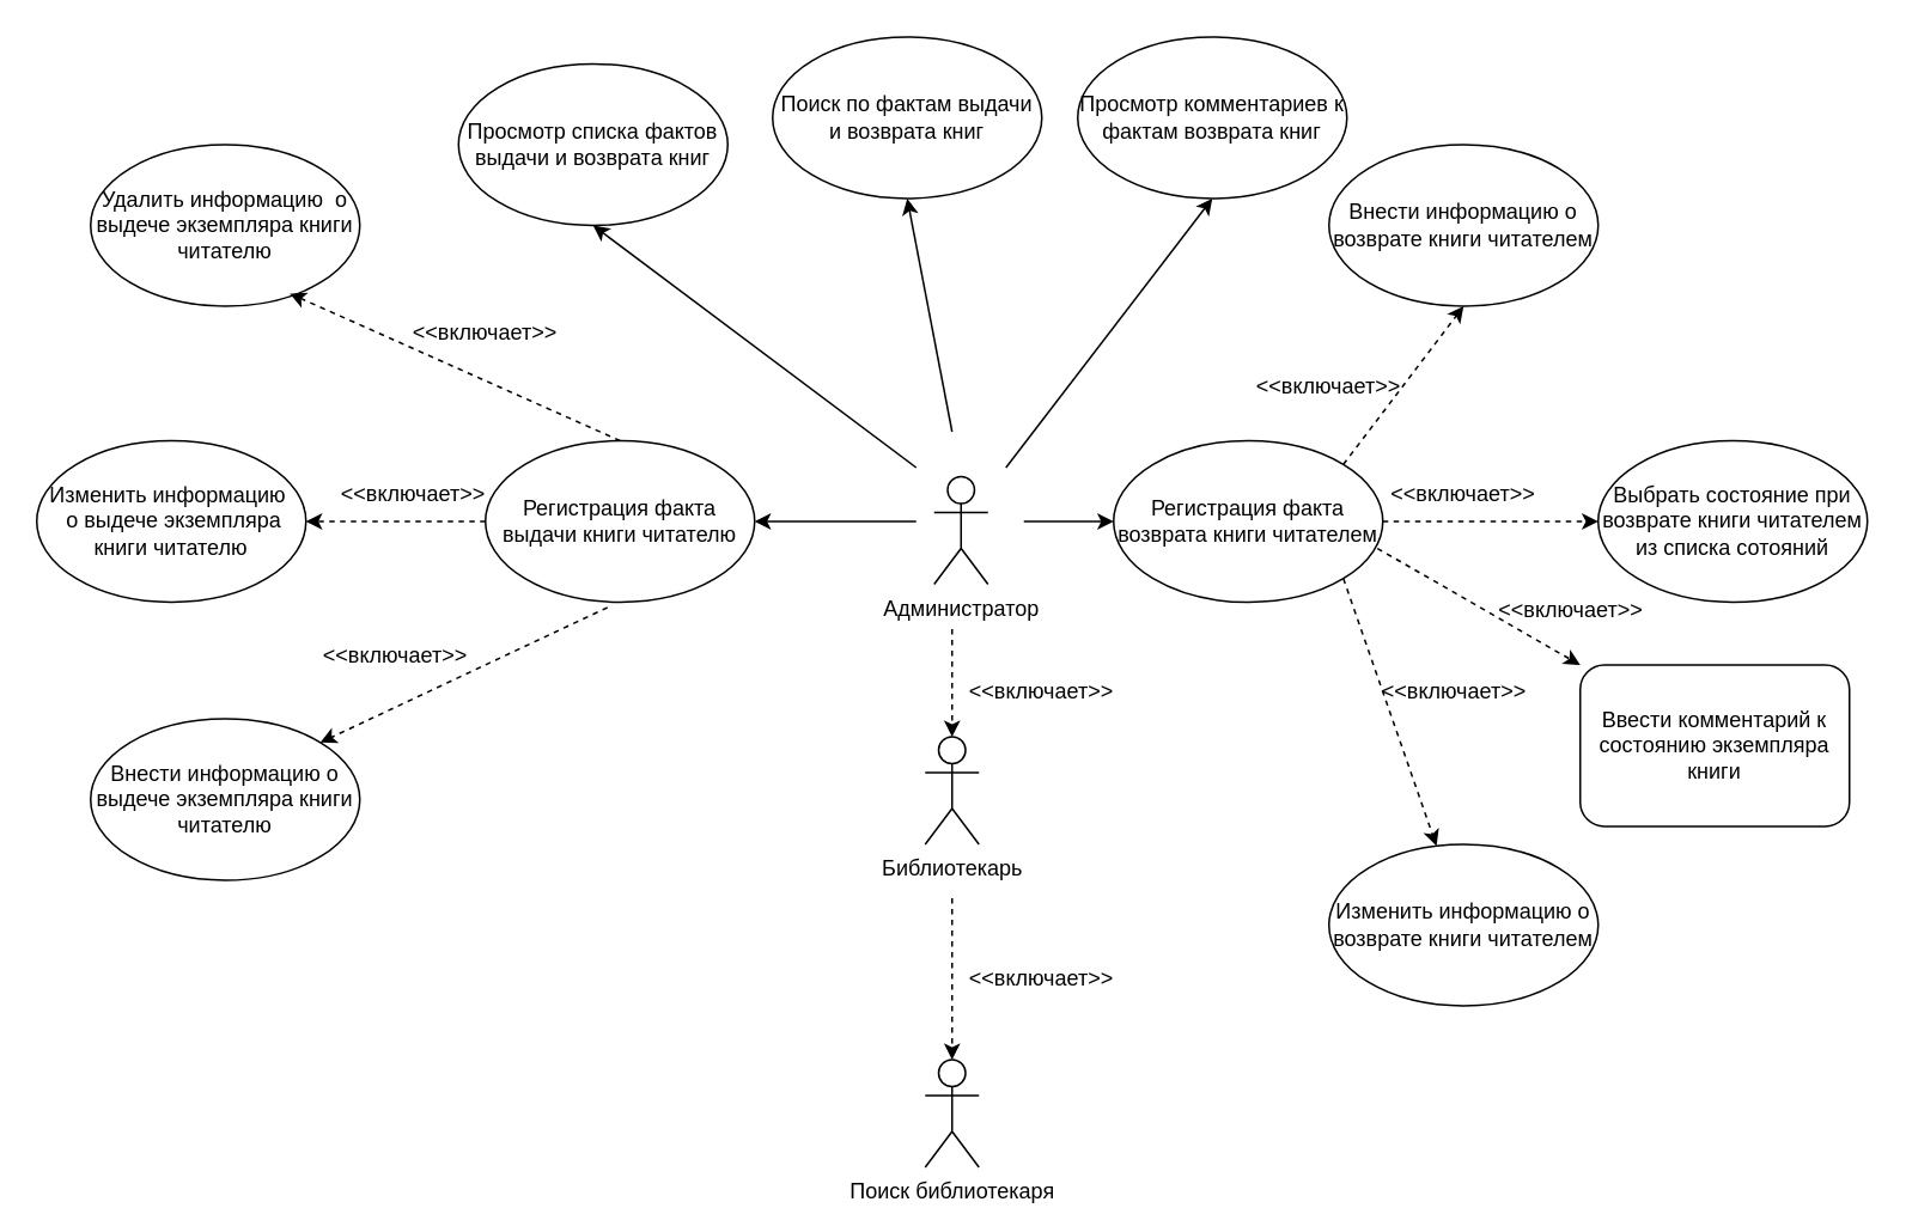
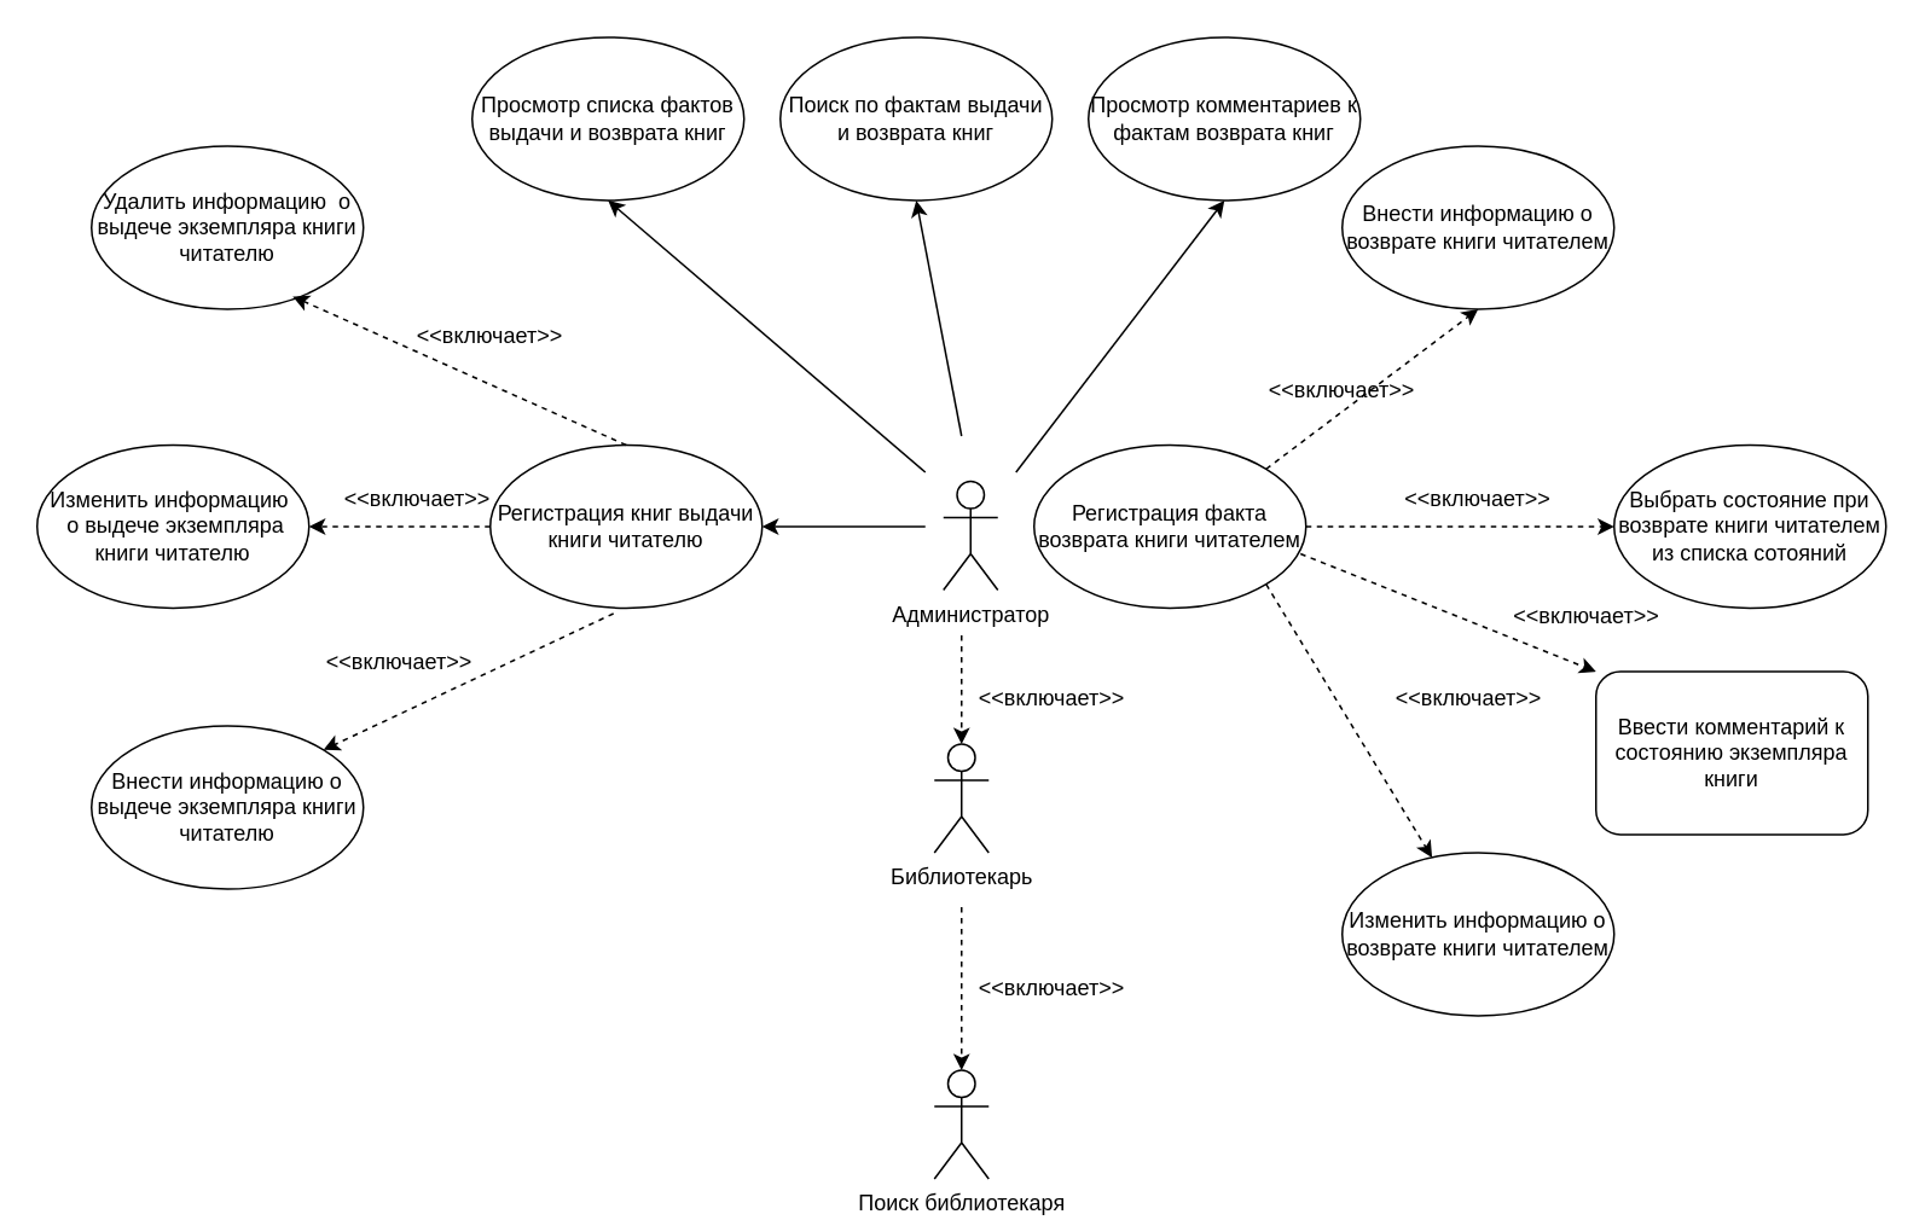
- <mxCell id="34" value="Просмотр списка фактов выдачи и возврата книг" style="ellipse;whiteSpace=wrap;html=1;" vertex="1" parent="1"><mxGeometry x="255" y="35" width="150" height="90" as="geometry" /></mxCell>
+ <mxCell id="34" value="Просмотр списка фактов выдачи и возврата книг" style="ellipse;whiteSpace=wrap;html=1;" vertex="1" parent="1"><mxGeometry x="260" y="20" width="150" height="90" as="geometry" /></mxCell>
- <mxCell id="13" value="Регистрация факта выдачи книги читателю" style="ellipse;whiteSpace=wrap;html=1;" parent="1" vertex="1"><mxGeometry x="270" y="245" width="150" height="90" as="geometry" /></mxCell>
+ <mxCell id="13" value="Регистрация книг выдачи книги читателю" style="ellipse;whiteSpace=wrap;html=1;" parent="1" vertex="1"><mxGeometry x="270" y="245" width="150" height="90" as="geometry" /></mxCell>
- <mxCell id="19" value="Регистрация факта возврата книги читателем" style="ellipse;whiteSpace=wrap;html=1;" parent="1" vertex="1"><mxGeometry x="620" y="245" width="150" height="90" as="geometry" /></mxCell>
+ <mxCell id="19" value="Регистрация факта возврата книги читателем" style="ellipse;whiteSpace=wrap;html=1;" parent="1" vertex="1"><mxGeometry x="570" y="245" width="150" height="90" as="geometry" /></mxCell>
